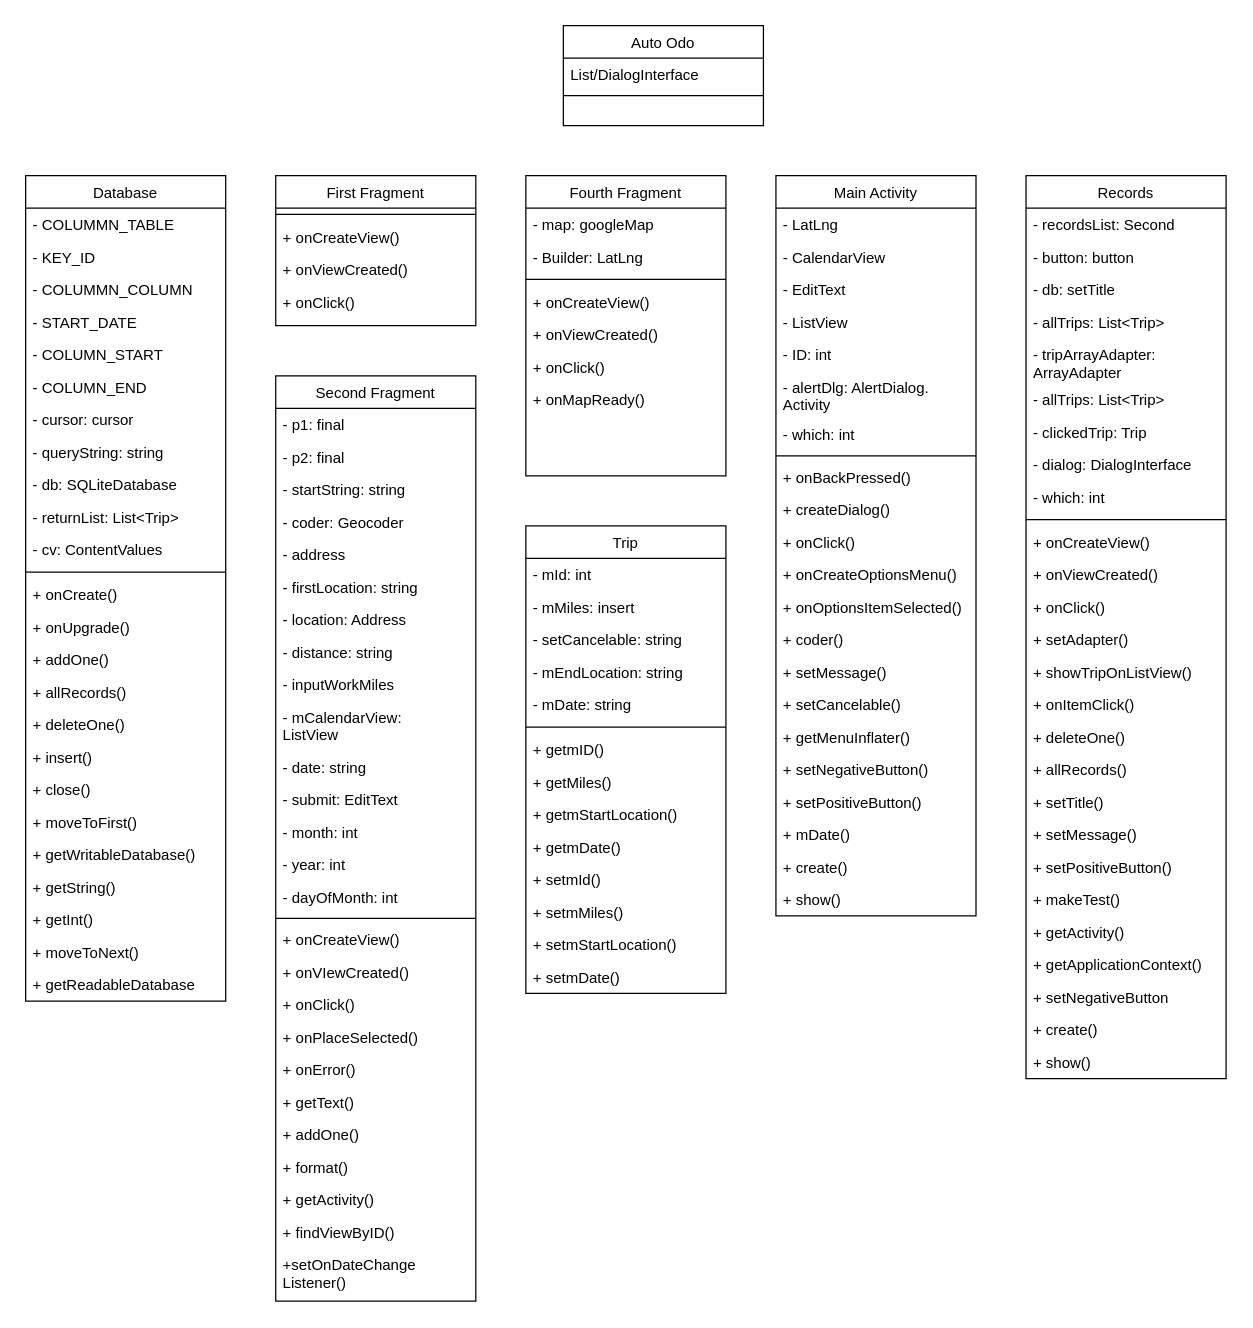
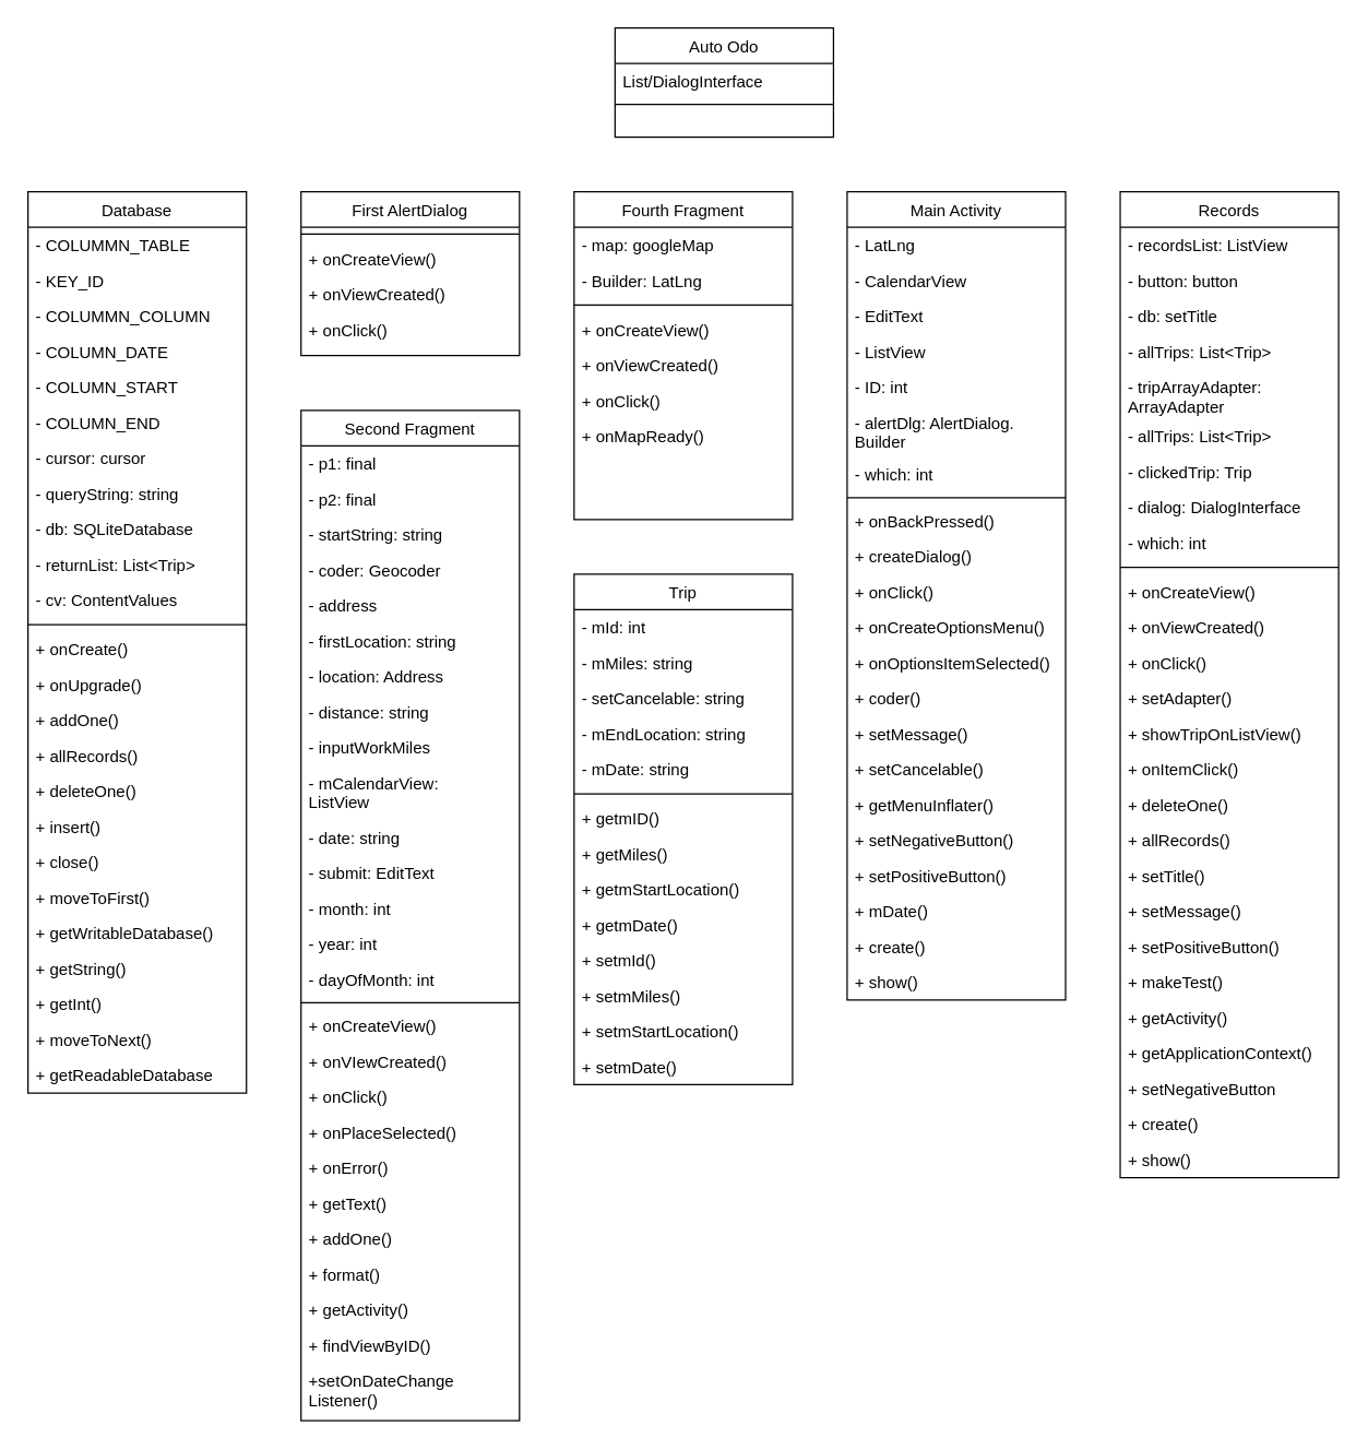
- <mxCell id="77" value="First Fragment" style="swimlane;fontStyle=0;align=center;verticalAlign=top;childLayout=stackLayout;horizontal=1;startSize=26;horizontalStack=0;resizeParent=1;resizeLast=0;collapsible=1;marginBottom=0;rounded=0;shadow=0;strokeWidth=1;" vertex="1" parent="1"><mxGeometry x="220" y="140" width="160" height="120" as="geometry"><mxRectangle x="550" y="140" width="160" height="26" as="alternateBounds" /></mxGeometry></mxCell>
+ <mxCell id="77" value="First AlertDialog" style="swimlane;fontStyle=0;align=center;verticalAlign=top;childLayout=stackLayout;horizontal=1;startSize=26;horizontalStack=0;resizeParent=1;resizeLast=0;collapsible=1;marginBottom=0;rounded=0;shadow=0;strokeWidth=1;" vertex="1" parent="1"><mxGeometry x="220" y="140" width="160" height="120" as="geometry"><mxRectangle x="550" y="140" width="160" height="26" as="alternateBounds" /></mxGeometry></mxCell>
- <mxCell id="47" value="- recordsList: Second" style="text;align=left;verticalAlign=top;spacingLeft=4;spacingRight=4;overflow=hidden;rotatable=0;points=[[0,0.5],[1,0.5]];portConstraint=eastwest;" vertex="1" parent="45"><mxGeometry y="26" width="160" height="26" as="geometry" /></mxCell>
+ <mxCell id="47" value="- recordsList: ListView" style="text;align=left;verticalAlign=top;spacingLeft=4;spacingRight=4;overflow=hidden;rotatable=0;points=[[0,0.5],[1,0.5]];portConstraint=eastwest;" vertex="1" parent="45"><mxGeometry y="26" width="160" height="26" as="geometry" /></mxCell>
- <mxCell id="22" value="- START_DATE" style="text;align=left;verticalAlign=top;spacingLeft=4;spacingRight=4;overflow=hidden;rotatable=0;points=[[0,0.5],[1,0.5]];portConstraint=eastwest;" parent="18" vertex="1"><mxGeometry y="104" width="160" height="26" as="geometry" /></mxCell>
+ <mxCell id="22" value="- COLUMN_DATE" style="text;align=left;verticalAlign=top;spacingLeft=4;spacingRight=4;overflow=hidden;rotatable=0;points=[[0,0.5],[1,0.5]];portConstraint=eastwest;" parent="18" vertex="1"><mxGeometry y="104" width="160" height="26" as="geometry" /></mxCell>
- <mxCell id="96" value="- alertDlg: AlertDialog.&#10;Activity" style="text;align=left;verticalAlign=top;spacingLeft=4;spacingRight=4;overflow=hidden;rotatable=0;points=[[0,0.5],[1,0.5]];portConstraint=eastwest;" vertex="1" parent="90"><mxGeometry y="156" width="160" height="38" as="geometry" /></mxCell>
+ <mxCell id="96" value="- alertDlg: AlertDialog.&#10;Builder" style="text;align=left;verticalAlign=top;spacingLeft=4;spacingRight=4;overflow=hidden;rotatable=0;points=[[0,0.5],[1,0.5]];portConstraint=eastwest;" vertex="1" parent="90"><mxGeometry y="156" width="160" height="38" as="geometry" /></mxCell>
- <mxCell id="4" value="- mMiles: insert" style="text;align=left;verticalAlign=top;spacingLeft=4;spacingRight=4;overflow=hidden;rotatable=0;points=[[0,0.5],[1,0.5]];portConstraint=eastwest;rounded=0;shadow=0;html=0;" parent="2" vertex="1"><mxGeometry y="52" width="160" height="26" as="geometry" /></mxCell>
+ <mxCell id="4" value="- mMiles: string" style="text;align=left;verticalAlign=top;spacingLeft=4;spacingRight=4;overflow=hidden;rotatable=0;points=[[0,0.5],[1,0.5]];portConstraint=eastwest;rounded=0;shadow=0;html=0;" parent="2" vertex="1"><mxGeometry y="52" width="160" height="26" as="geometry" /></mxCell>
